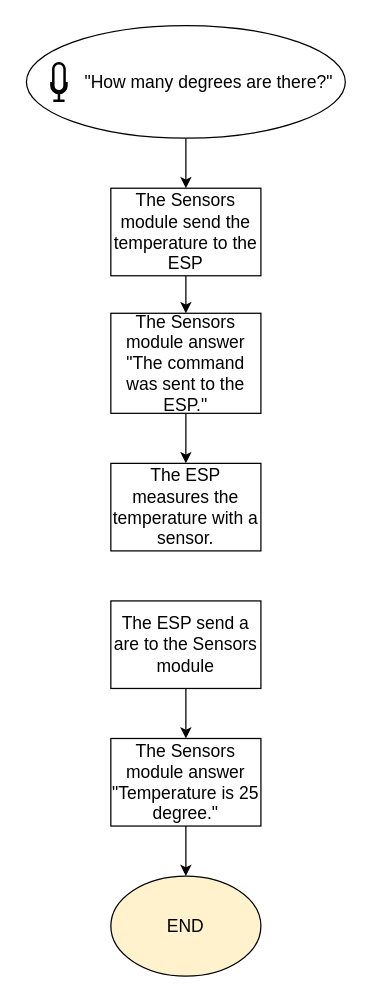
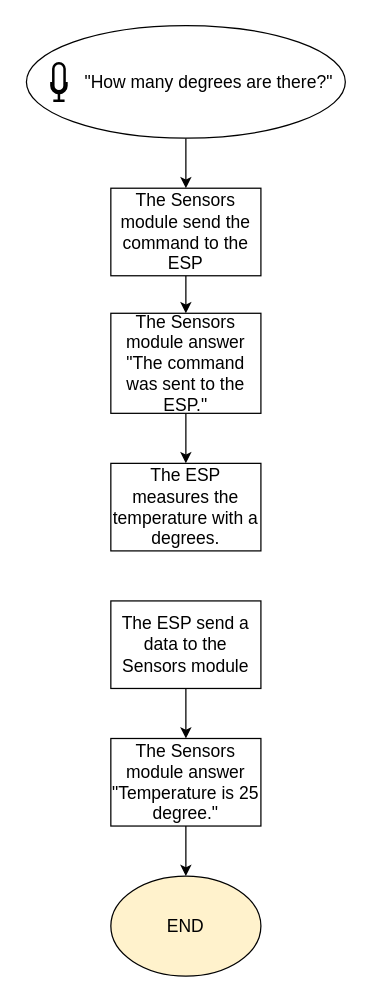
- <mxCell id="7" value="The Sensors module send the temperature to the ESP" style="rounded=0;whiteSpace=wrap;html=1;strokeColor=#000000;fontSize=14;" parent="1" vertex="1"><mxGeometry x="88" y="150" width="120" height="70" as="geometry" /></mxCell>
+ <mxCell id="7" value="The Sensors module send the command to the ESP" style="rounded=0;whiteSpace=wrap;html=1;strokeColor=#000000;fontSize=14;" parent="1" vertex="1"><mxGeometry x="88" y="150" width="120" height="70" as="geometry" /></mxCell>
- <mxCell id="8" value="The ESP measures the temperature with a sensor." style="rounded=0;whiteSpace=wrap;html=1;strokeColor=#000000;fontSize=14;" parent="1" vertex="1"><mxGeometry x="88" y="370" width="120" height="70" as="geometry" /></mxCell>
+ <mxCell id="8" value="The ESP measures the temperature with a degrees." style="rounded=0;whiteSpace=wrap;html=1;strokeColor=#000000;fontSize=14;" parent="1" vertex="1"><mxGeometry x="88" y="370" width="120" height="70" as="geometry" /></mxCell>
- <mxCell id="10" value="The ESP send a are to the Sensors module" style="rounded=0;whiteSpace=wrap;html=1;strokeColor=#000000;fontSize=14;" parent="1" vertex="1"><mxGeometry x="88" y="480" width="120" height="70" as="geometry" /></mxCell>
+ <mxCell id="10" value="The ESP send a data to the Sensors module" style="rounded=0;whiteSpace=wrap;html=1;strokeColor=#000000;fontSize=14;" parent="1" vertex="1"><mxGeometry x="88" y="480" width="120" height="70" as="geometry" /></mxCell>
